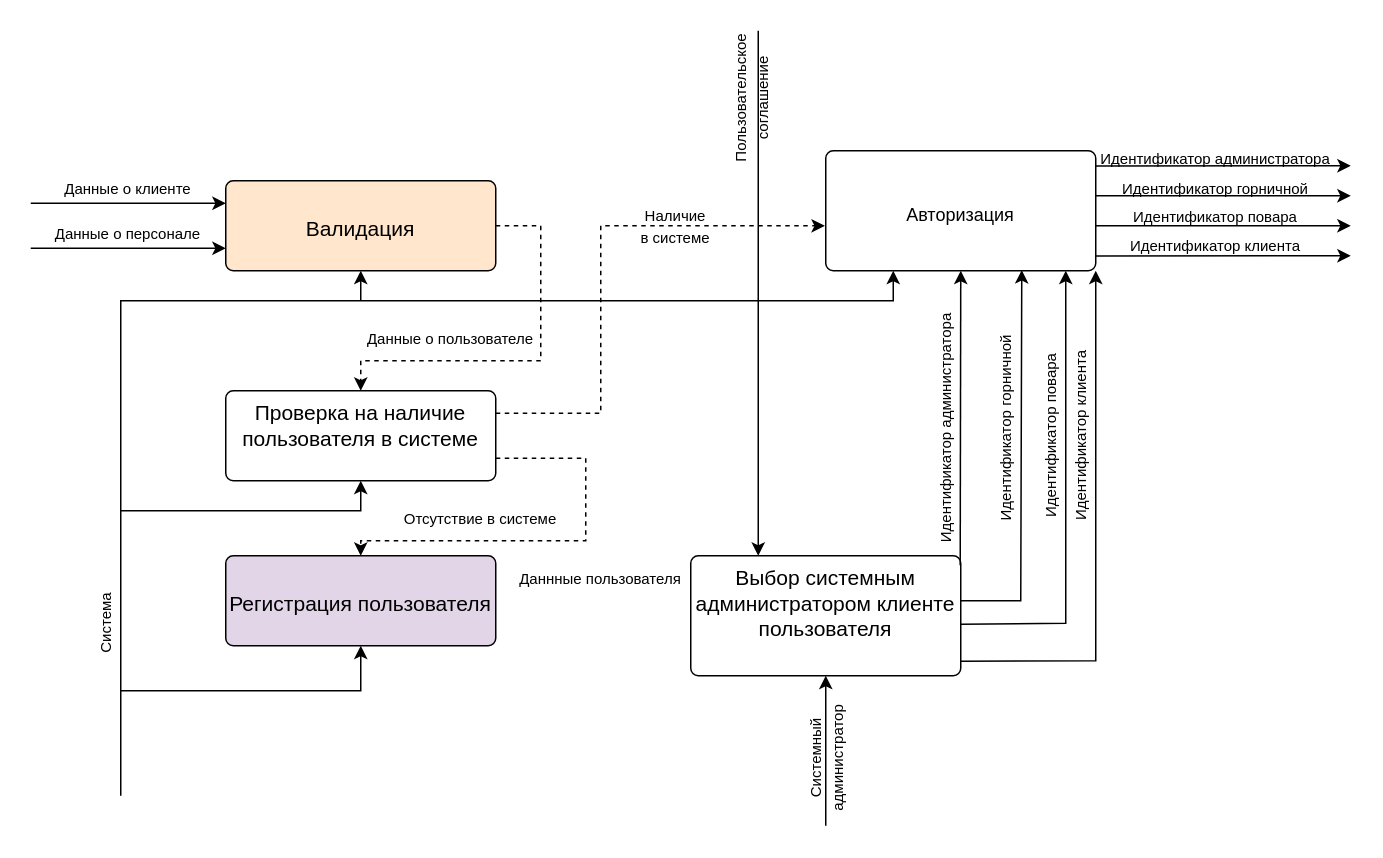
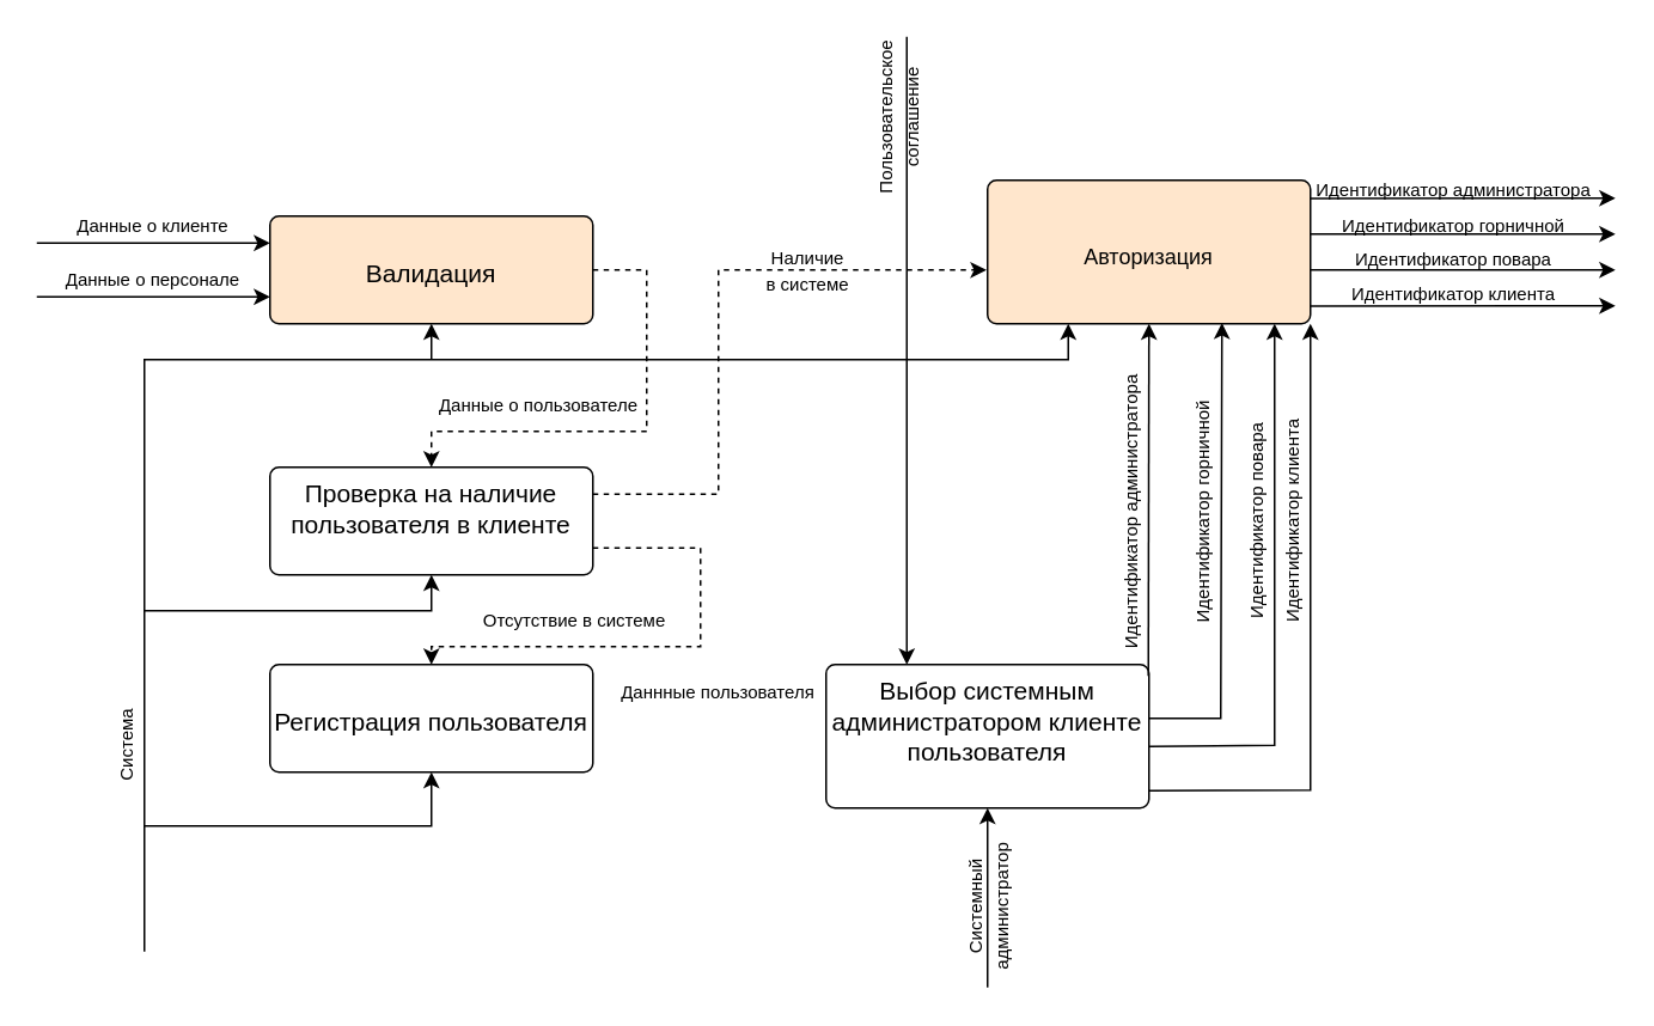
- <mxCell id="24" value="&lt;br&gt;&lt;br&gt;Авторизация" style="html=1;align=center;verticalAlign=top;rounded=1;absoluteArcSize=1;arcSize=10;dashed=0;whiteSpace=wrap;" vertex="1" parent="1"><mxGeometry x="550" y="100" width="180" height="80" as="geometry" /></mxCell>
+ <mxCell id="24" value="&lt;br&gt;&lt;br&gt;Авторизация" style="html=1;align=center;verticalAlign=top;rounded=1;absoluteArcSize=1;arcSize=10;dashed=0;whiteSpace=wrap;fillColor=#ffe6cc;" vertex="1" parent="1"><mxGeometry x="550" y="100" width="180" height="80" as="geometry" /></mxCell>
- <mxCell id="7" value="&lt;font style=&quot;font-size: 14px;&quot;&gt;Проверка на наличие пользователя в системе&lt;/font&gt;" style="html=1;align=center;verticalAlign=top;rounded=1;absoluteArcSize=1;arcSize=10;dashed=0;whiteSpace=wrap;" parent="1" vertex="1"><mxGeometry x="150" y="260" width="180" height="60" as="geometry" /></mxCell>
+ <mxCell id="7" value="&lt;font style=&quot;font-size: 14px;&quot;&gt;Проверка на наличие пользователя в клиенте&lt;/font&gt;" style="html=1;align=center;verticalAlign=top;rounded=1;absoluteArcSize=1;arcSize=10;dashed=0;whiteSpace=wrap;" parent="1" vertex="1"><mxGeometry x="150" y="260" width="180" height="60" as="geometry" /></mxCell>
- <mxCell id="10" value="&lt;font style=&quot;font-size: 14px;&quot;&gt;&lt;br&gt;Регистрация пользователя&lt;/font&gt;" style="html=1;align=center;verticalAlign=top;rounded=1;absoluteArcSize=1;arcSize=10;dashed=0;whiteSpace=wrap;fillColor=#e1d5e7;" parent="1" vertex="1"><mxGeometry x="150" y="370" width="180" height="60" as="geometry" /></mxCell>
+ <mxCell id="10" value="&lt;font style=&quot;font-size: 14px;&quot;&gt;&lt;br&gt;Регистрация пользователя&lt;/font&gt;" style="html=1;align=center;verticalAlign=top;rounded=1;absoluteArcSize=1;arcSize=10;dashed=0;whiteSpace=wrap;" parent="1" vertex="1"><mxGeometry x="150" y="370" width="180" height="60" as="geometry" /></mxCell>
